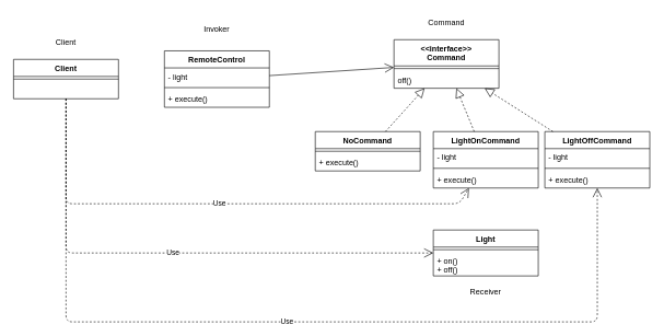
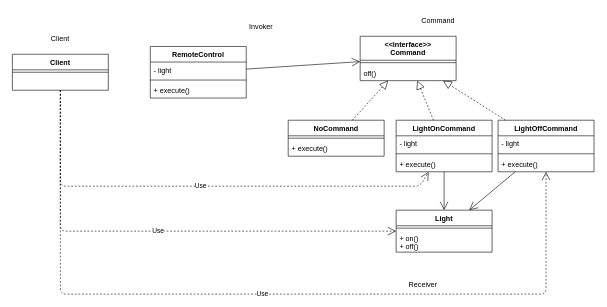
- <mxCell id="37" value="Command" style="text;html=1;strokeColor=none;fillColor=none;align=center;verticalAlign=middle;whiteSpace=wrap;rounded=0;" vertex="1" parent="1"><mxGeometry x="600" y="20" width="160" height="30" as="geometry" /></mxCell>
+ <mxCell id="37" value="Command" style="text;html=1;strokeColor=none;fillColor=none;align=center;verticalAlign=middle;whiteSpace=wrap;rounded=0;" vertex="1" parent="1"><mxGeometry x="650" y="20" width="160" height="30" as="geometry" /></mxCell>
- <mxCell id="35" value="Invoker" style="text;html=1;strokeColor=none;fillColor=none;align=center;verticalAlign=middle;whiteSpace=wrap;rounded=0;" vertex="1" parent="1"><mxGeometry x="250" y="30" width="160" height="30" as="geometry" /></mxCell>
+ <mxCell id="35" value="Invoker" style="text;html=1;strokeColor=none;fillColor=none;align=center;verticalAlign=middle;whiteSpace=wrap;rounded=0;" vertex="1" parent="1"><mxGeometry x="355" y="30" width="160" height="30" as="geometry" /></mxCell>
+ <mxCell id="22" value="" style="endArrow=open;endFill=1;endSize=12;html=1;" parent="1" source="5" target="19" edge="1"><mxGeometry width="160" relative="1" as="geometry"><mxPoint x="520" y="300" as="sourcePoint" /><mxPoint x="680" y="300" as="targetPoint" /></mxGeometry></mxCell>
+ <mxCell id="23" value="" style="endArrow=open;endFill=1;endSize=12;html=1;" parent="1" source="10" target="19" edge="1"><mxGeometry width="160" relative="1" as="geometry"><mxPoint x="750" y="296" as="sourcePoint" /><mxPoint x="750" y="360" as="targetPoint" /></mxGeometry></mxCell>
- <mxCell id="38" value="Receiver" style="text;html=1;strokeColor=none;fillColor=none;align=center;verticalAlign=middle;whiteSpace=wrap;rounded=0;" vertex="1" parent="1"><mxGeometry x="660" y="430" width="160" height="30" as="geometry" /></mxCell>
+ <mxCell id="38" value="Receiver" style="text;html=1;strokeColor=none;fillColor=none;align=center;verticalAlign=middle;whiteSpace=wrap;rounded=0;" vertex="1" parent="1"><mxGeometry x="625" y="460" width="160" height="30" as="geometry" /></mxCell>
